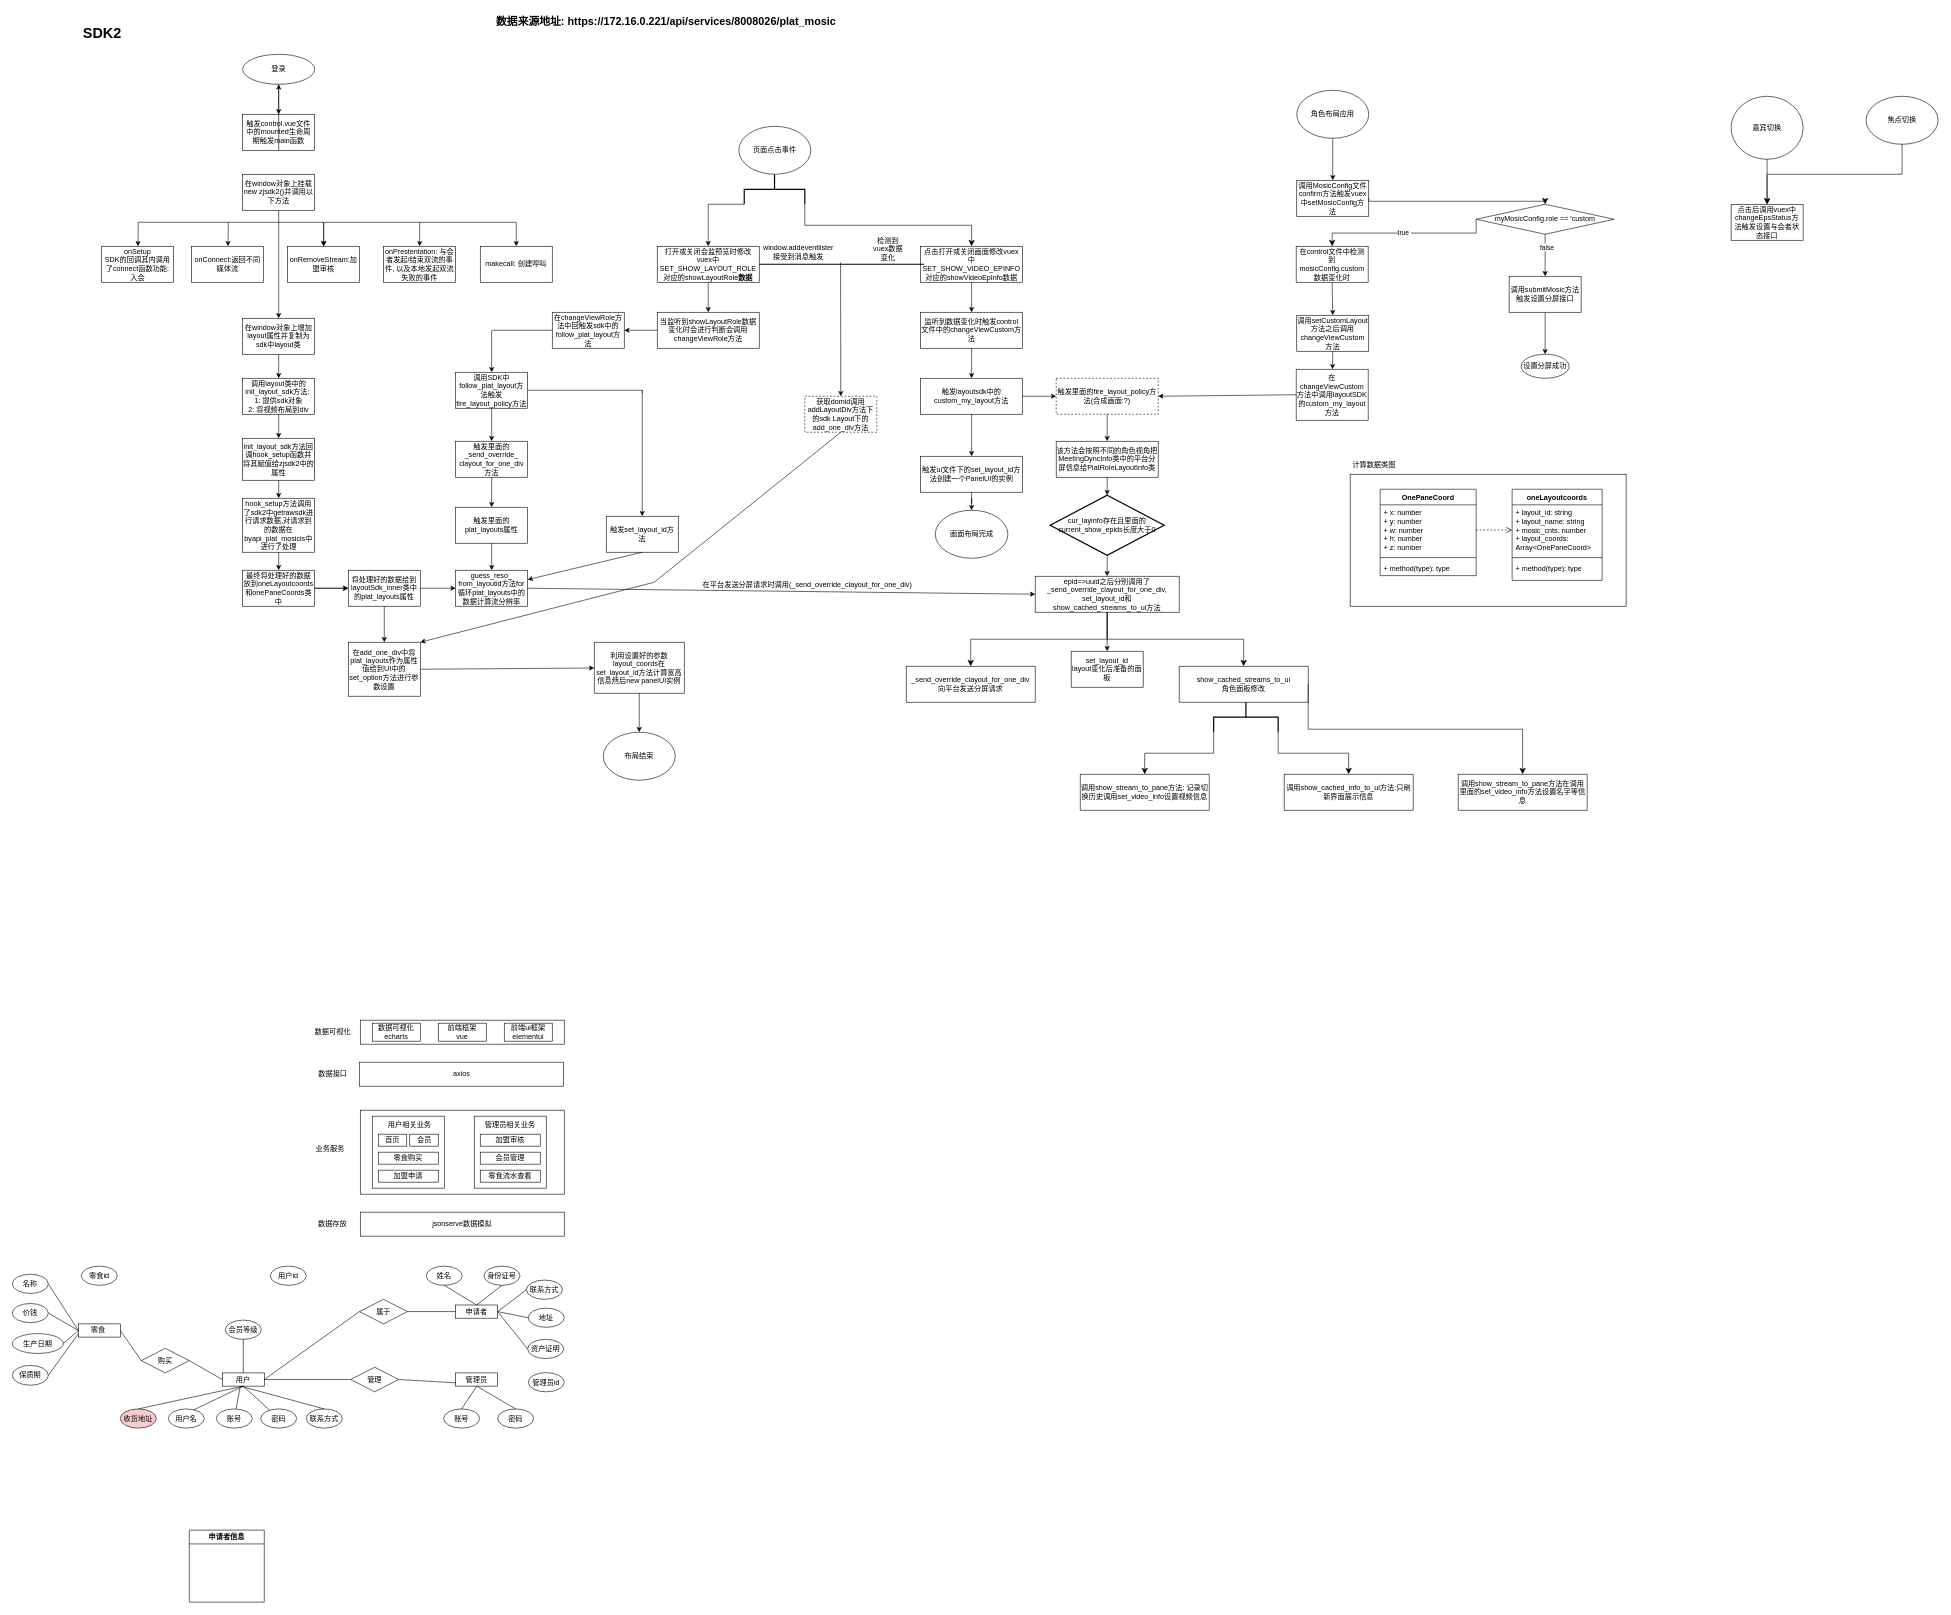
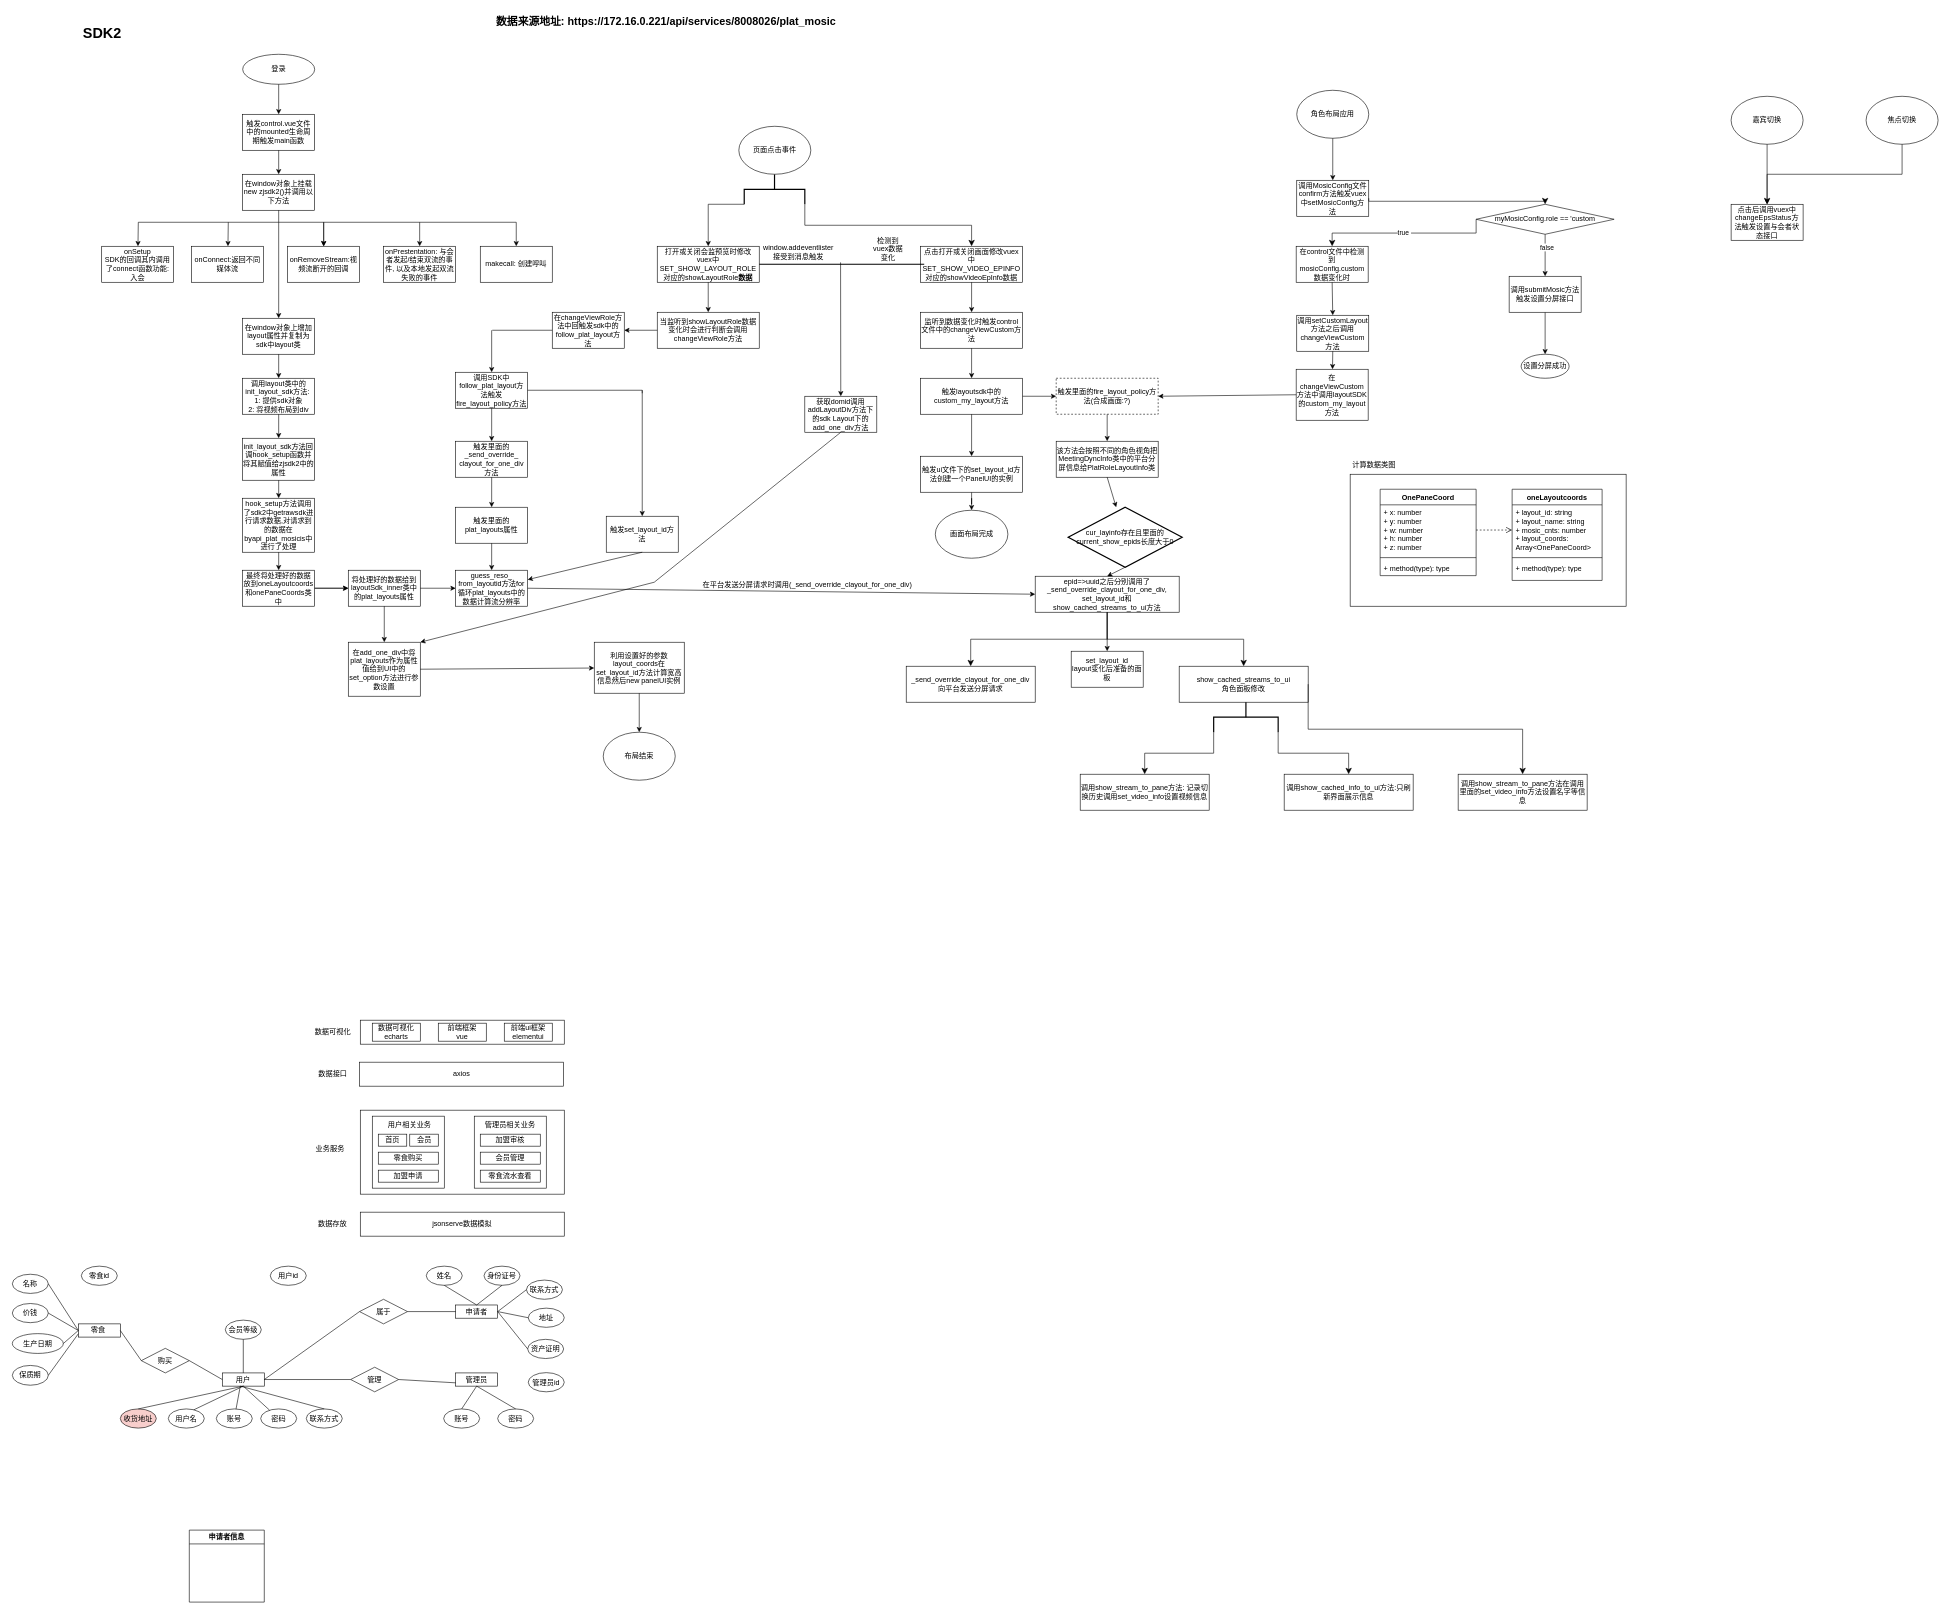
- <mxCell id="129" value="嘉宾切换" style="ellipse;whiteSpace=wrap;html=1;" parent="1" vertex="1"><mxGeometry x="2885" y="160" width="120" height="105" as="geometry" /></mxCell>
+ <mxCell id="129" value="嘉宾切换" style="ellipse;whiteSpace=wrap;html=1;" parent="1" vertex="1"><mxGeometry x="2885" y="160" width="120" height="80" as="geometry" /></mxCell>
- <mxCell id="6" value="" style="endArrow=classic;html=1;rounded=0;exitX=0.5;exitY=1;exitDx=0;exitDy=0;" parent="1" source="4" target="2" edge="1"><mxGeometry width="50" height="50" relative="1" as="geometry"><mxPoint x="440" y="350" as="sourcePoint" /><mxPoint x="490" y="300" as="targetPoint" /></mxGeometry></mxCell>
+ <mxCell id="6" value="" style="endArrow=classic;html=1;rounded=0;exitX=0.5;exitY=1;exitDx=0;exitDy=0;" parent="1" source="4" target="5" edge="1"><mxGeometry width="50" height="50" relative="1" as="geometry"><mxPoint x="440" y="350" as="sourcePoint" /><mxPoint x="490" y="300" as="targetPoint" /></mxGeometry></mxCell>
- <mxCell id="9" value="onRemoveStream:加盟审核" style="rounded=0;whiteSpace=wrap;html=1;" parent="1" vertex="1"><mxGeometry x="479" y="410" width="120" height="60" as="geometry" /></mxCell>
+ <mxCell id="9" value="onRemoveStream:视频流断开的回调" style="rounded=0;whiteSpace=wrap;html=1;" parent="1" vertex="1"><mxGeometry x="479" y="410" width="120" height="60" as="geometry" /></mxCell>
- <mxCell id="122" value="获取domid调用addLayoutDiv方法下的&lt;span style=&quot;background-color: initial;&quot;&gt;sdk Layout下的add_one_div方法&lt;/span&gt;" style="rounded=0;whiteSpace=wrap;html=1;dashed=1;" parent="1" vertex="1"><mxGeometry x="1341" y="660" width="120" height="60" as="geometry" /></mxCell>
+ <mxCell id="122" value="获取domid调用addLayoutDiv方法下的&lt;span style=&quot;background-color: initial;&quot;&gt;sdk Layout下的add_one_div方法&lt;/span&gt;" style="rounded=0;whiteSpace=wrap;html=1;" parent="1" vertex="1"><mxGeometry x="1341" y="660" width="120" height="60" as="geometry" /></mxCell>
- <mxCell id="84" value="cur_layinfo存在且里面的current_show_epids长度大于0" style="strokeWidth=2;html=1;shape=mxgraph.flowchart.decision;whiteSpace=wrap;" parent="1" vertex="1"><mxGeometry x="1750" y="825" width="190" height="100" as="geometry" /></mxCell>
+ <mxCell id="84" value="cur_layinfo存在且里面的current_show_epids长度大于0" style="strokeWidth=2;html=1;shape=mxgraph.flowchart.decision;whiteSpace=wrap;" parent="1" vertex="1"><mxGeometry x="1780" y="845" width="190" height="100" as="geometry" /></mxCell>
